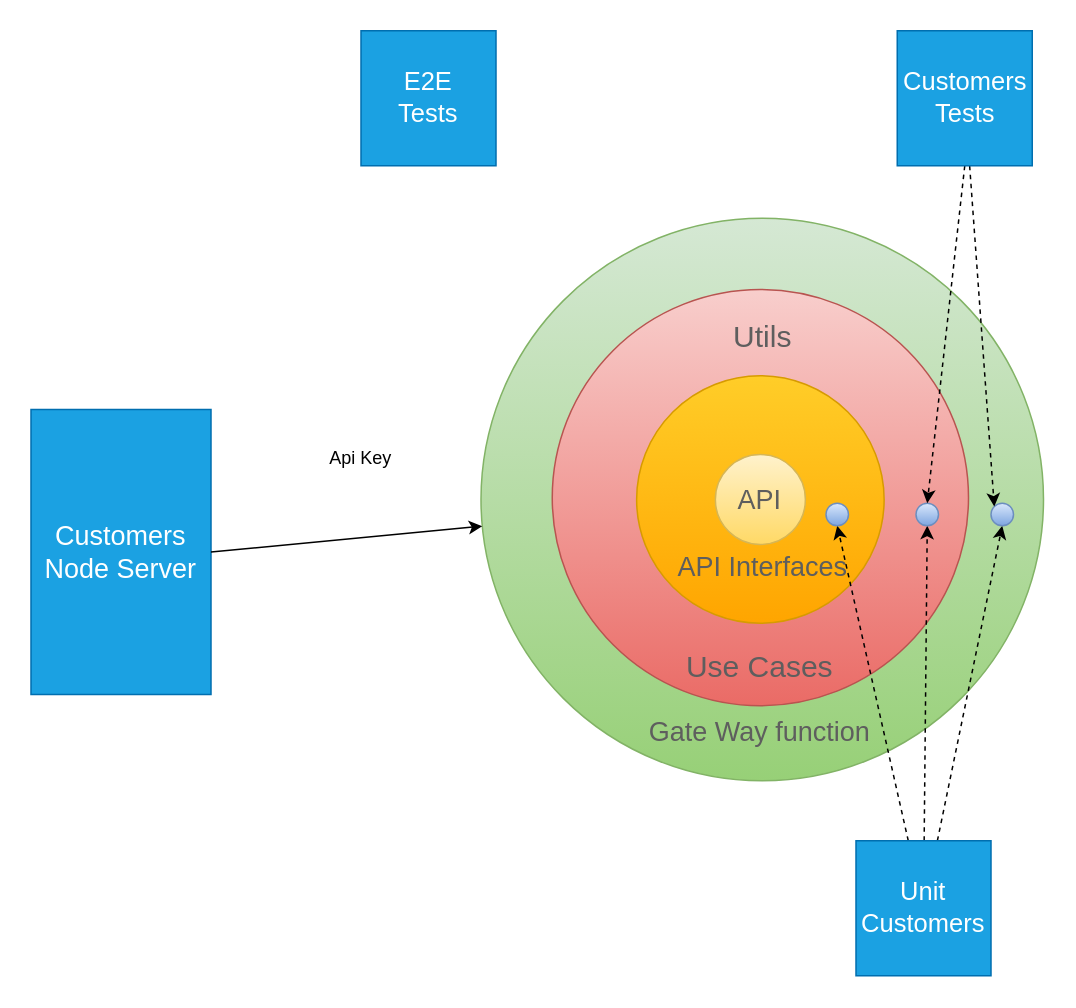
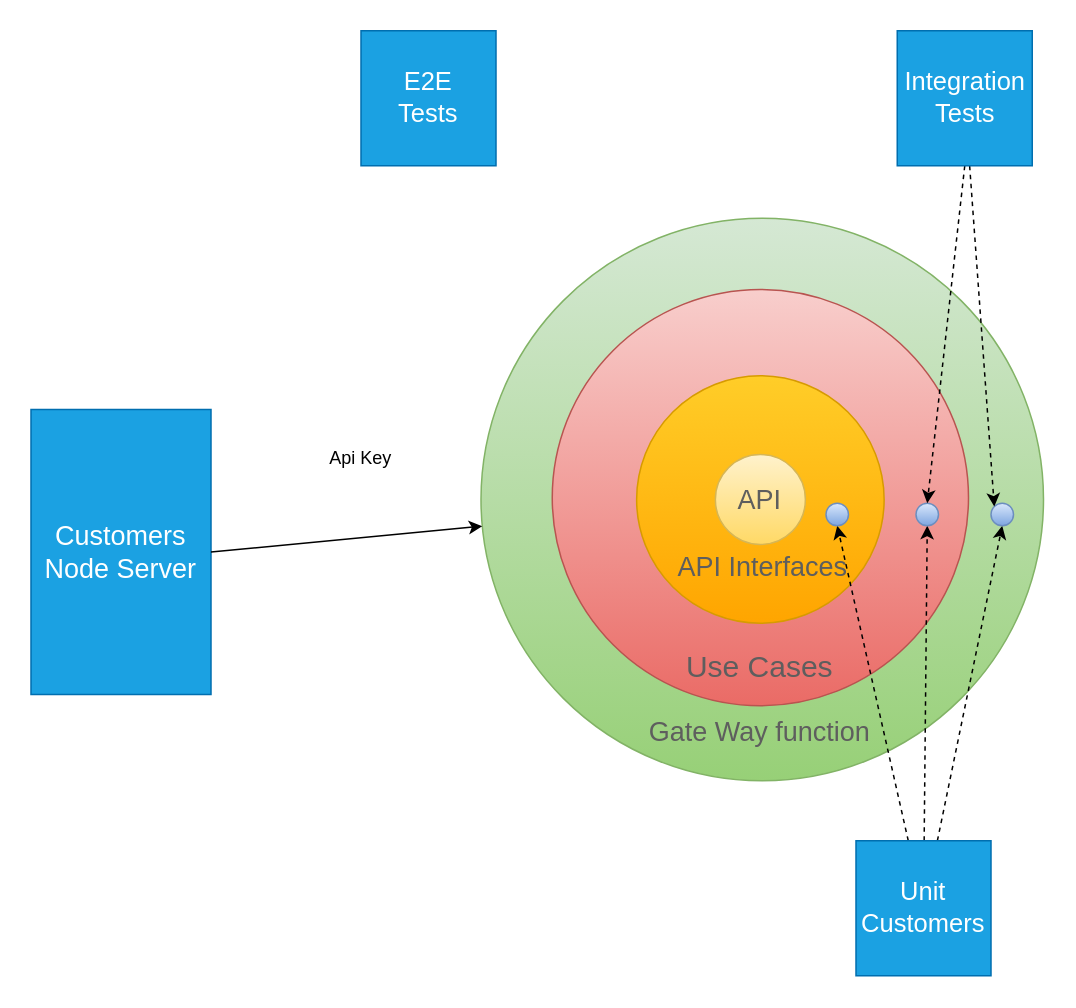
- <mxCell id="23" value="&lt;font style=&quot;font-size: 17px&quot;&gt;Customers&lt;br&gt;Tests&lt;/font&gt;" style="whiteSpace=wrap;html=1;aspect=fixed;fillColor=#1ba1e2;fontColor=#ffffff;strokeColor=#006EAF;" parent="1" vertex="1"><mxGeometry x="597.5" y="20" width="90" height="90" as="geometry" /></mxCell>
+ <mxCell id="23" value="&lt;font style=&quot;font-size: 17px&quot;&gt;Integration&lt;br&gt;Tests&lt;/font&gt;" style="whiteSpace=wrap;html=1;aspect=fixed;fillColor=#1ba1e2;fontColor=#ffffff;strokeColor=#006EAF;" parent="1" vertex="1"><mxGeometry x="597.5" y="20" width="90" height="90" as="geometry" /></mxCell>
- <mxCell id="10" value="&lt;font style=&quot;font-size: 20px&quot; color=&quot;#5e5e5e&quot;&gt;Utils&lt;/font&gt;" style="text;html=1;strokeColor=none;fillColor=none;align=center;verticalAlign=middle;whiteSpace=wrap;rounded=0;" parent="1" vertex="1"><mxGeometry x="417.5" y="195" width="180" height="55" as="geometry" /></mxCell>
